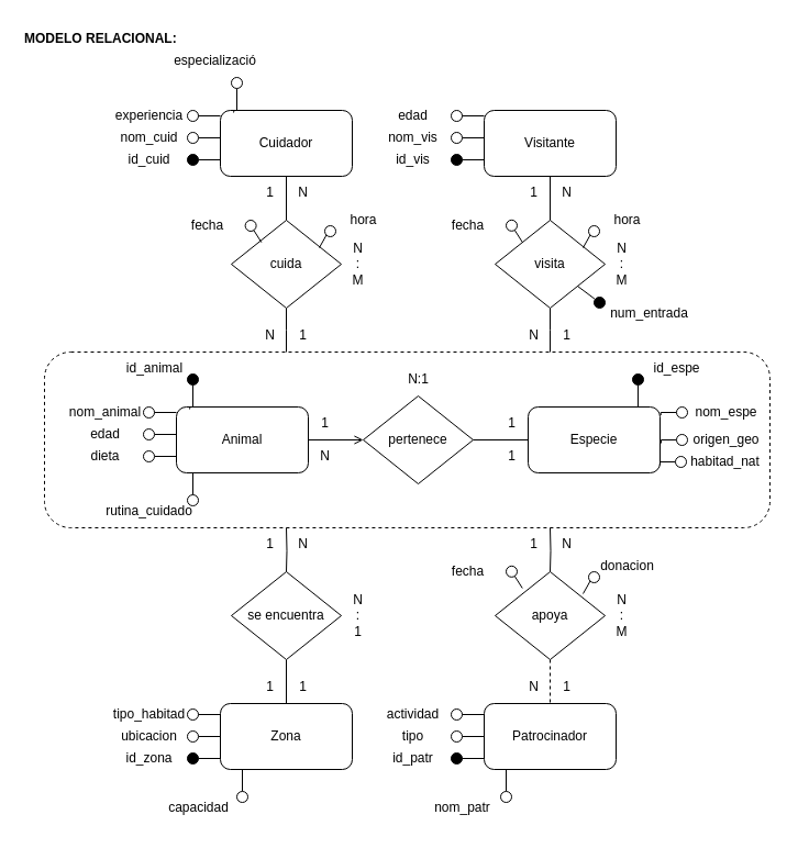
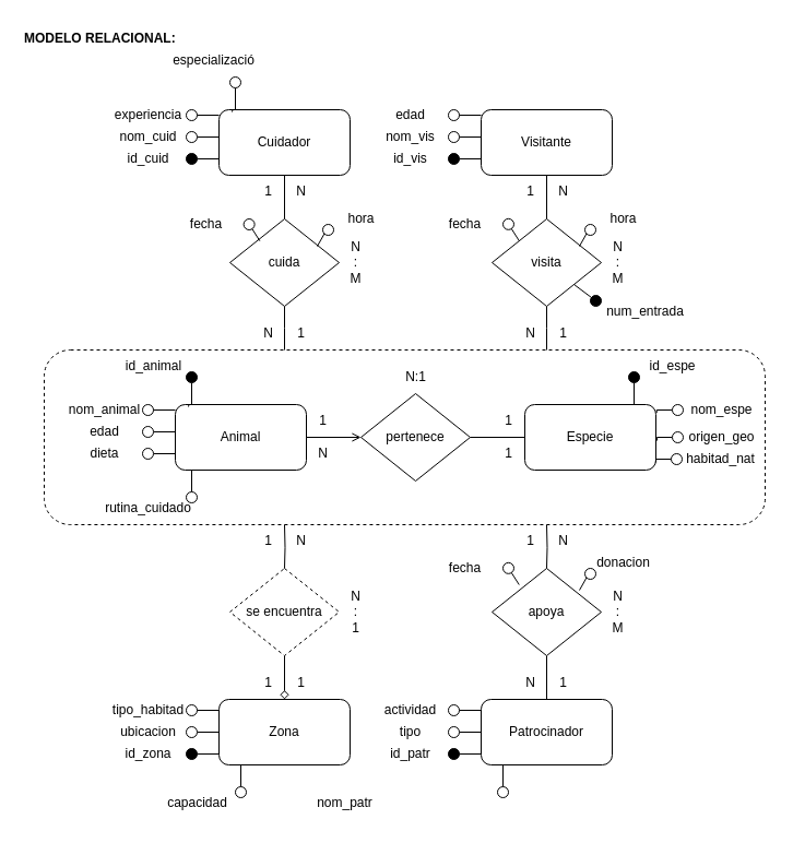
- <mxCell id="32" value="se encuentra" style="rhombus;whiteSpace=wrap;html=1;" vertex="1" parent="1"><mxGeometry x="210" y="520" width="100" height="80" as="geometry" /></mxCell>
+ <mxCell id="32" value="se encuentra" style="rhombus;whiteSpace=wrap;html=1;dashed=1;" vertex="1" parent="1"><mxGeometry x="210" y="520" width="100" height="80" as="geometry" /></mxCell>
- <mxCell id="40" style="edgeStyle=orthogonalEdgeStyle;rounded=0;orthogonalLoop=1;jettySize=auto;html=1;entryX=0.5;entryY=0;entryDx=0;entryDy=0;endArrow=none;endFill=0;dashed=1;" edge="1" source="41" target="43" parent="1"><mxGeometry relative="1" as="geometry" /></mxCell>
+ <mxCell id="40" style="edgeStyle=orthogonalEdgeStyle;rounded=0;orthogonalLoop=1;jettySize=auto;html=1;entryX=0.5;entryY=0;entryDx=0;entryDy=0;endArrow=none;endFill=0;" edge="1" source="41" target="43" parent="1"><mxGeometry relative="1" as="geometry" /></mxCell>
- <mxCell id="31" style="edgeStyle=orthogonalEdgeStyle;rounded=0;orthogonalLoop=1;jettySize=auto;html=1;entryX=0.5;entryY=0;entryDx=0;entryDy=0;endArrow=none;endFill=0;" edge="1" parent="1" source="32" target="34"><mxGeometry relative="1" as="geometry" /></mxCell>
+ <mxCell id="31" style="edgeStyle=orthogonalEdgeStyle;rounded=0;orthogonalLoop=1;jettySize=auto;html=1;entryX=0.5;entryY=0;entryDx=0;entryDy=0;endArrow=diamond;endFill=0;" edge="1" parent="1" source="32" target="34"><mxGeometry relative="1" as="geometry" /></mxCell>
- <mxCell id="139" value="nom_patr" style="text;html=1;align=center;verticalAlign=middle;resizable=0;points=[];autosize=1;strokeColor=none;fillColor=none;" vertex="1" parent="1"><mxGeometry x="385" y="720" width="70" height="30" as="geometry" /></mxCell>
+ <mxCell id="139" value="nom_patr" style="text;html=1;align=center;verticalAlign=middle;resizable=0;points=[];autosize=1;strokeColor=none;fillColor=none;" vertex="1" parent="1"><mxGeometry x="280" y="720" width="70" height="30" as="geometry" /></mxCell>
